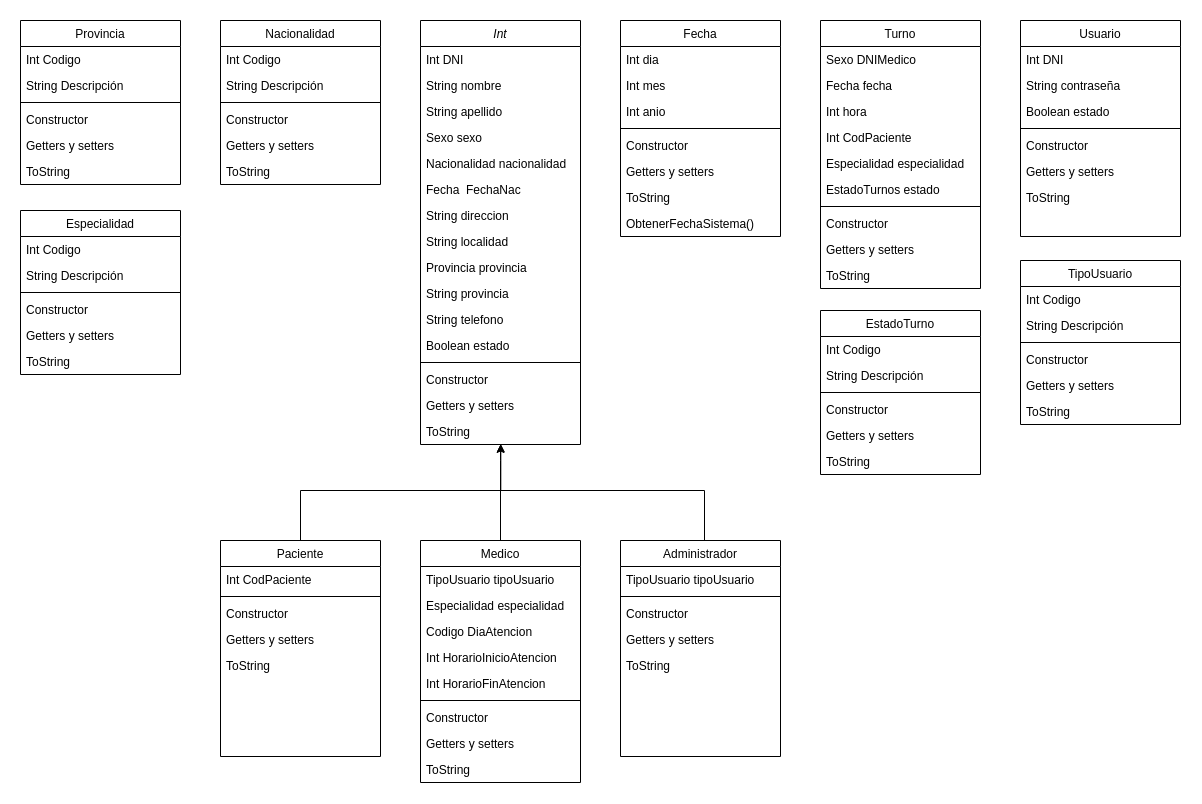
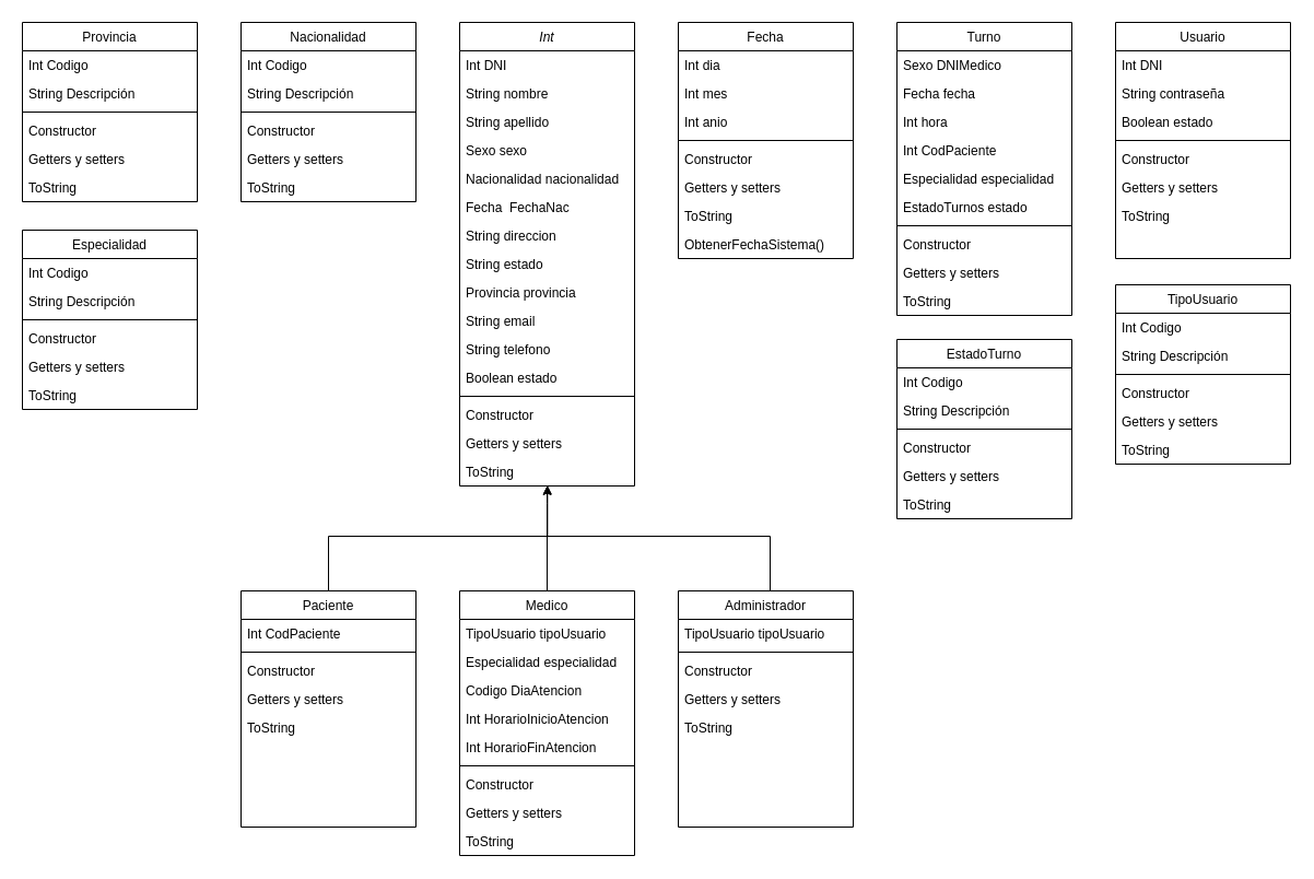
- <mxCell id="10" value="String localidad" style="text;align=left;verticalAlign=top;spacingLeft=4;spacingRight=4;overflow=hidden;rotatable=0;points=[[0,0.5],[1,0.5]];portConstraint=eastwest;rounded=0;shadow=0;html=0;" parent="2" vertex="1"><mxGeometry y="208" width="160" height="26" as="geometry" /></mxCell>
+ <mxCell id="10" value="String estado" style="text;align=left;verticalAlign=top;spacingLeft=4;spacingRight=4;overflow=hidden;rotatable=0;points=[[0,0.5],[1,0.5]];portConstraint=eastwest;rounded=0;shadow=0;html=0;" parent="2" vertex="1"><mxGeometry y="208" width="160" height="26" as="geometry" /></mxCell>
- <mxCell id="12" value="String provincia" style="text;align=left;verticalAlign=top;spacingLeft=4;spacingRight=4;overflow=hidden;rotatable=0;points=[[0,0.5],[1,0.5]];portConstraint=eastwest;rounded=0;shadow=0;html=0;" parent="2" vertex="1"><mxGeometry y="260" width="160" height="26" as="geometry" /></mxCell>
+ <mxCell id="12" value="String email" style="text;align=left;verticalAlign=top;spacingLeft=4;spacingRight=4;overflow=hidden;rotatable=0;points=[[0,0.5],[1,0.5]];portConstraint=eastwest;rounded=0;shadow=0;html=0;" parent="2" vertex="1"><mxGeometry y="260" width="160" height="26" as="geometry" /></mxCell>
